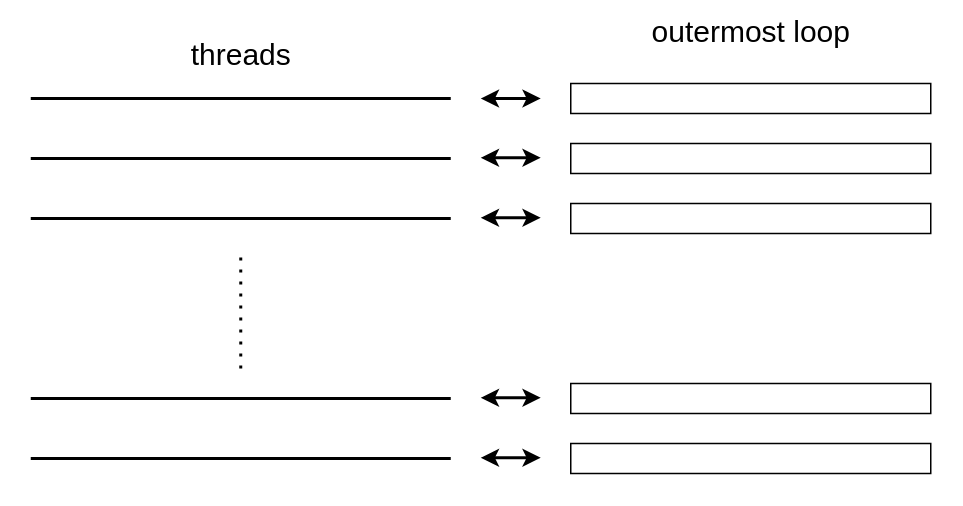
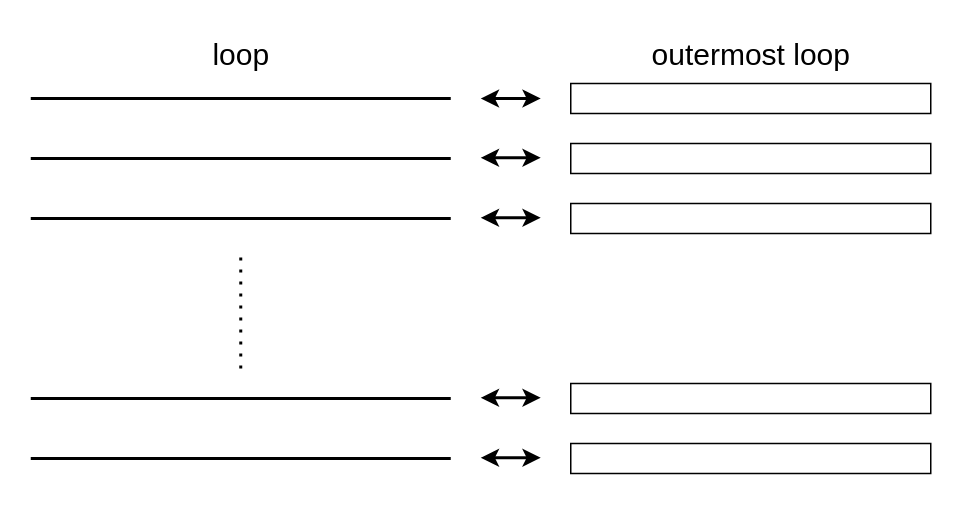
- <mxCell id="19" value="outermost loop" style="text;html=1;align=center;verticalAlign=middle;resizable=0;points=[];autosize=1;strokeColor=none;fillColor=none;fontSize=20;" vertex="1" parent="1"><mxGeometry x="425" y="5" width="150" height="30" as="geometry" /></mxCell>
+ <mxCell id="19" value="outermost loop" style="text;html=1;align=center;verticalAlign=middle;resizable=0;points=[];autosize=1;strokeColor=none;fillColor=none;fontSize=20;" vertex="1" parent="1"><mxGeometry x="425" y="20" width="150" height="30" as="geometry" /></mxCell>
- <mxCell id="18" value="&lt;font style=&quot;font-size: 20px;&quot;&gt;threads&lt;/font&gt;" style="text;html=1;align=center;verticalAlign=middle;resizable=0;points=[];autosize=1;strokeColor=none;fillColor=none;" vertex="1" parent="1"><mxGeometry x="120" y="25" width="80" height="20" as="geometry" /></mxCell>
+ <mxCell id="18" value="&lt;font style=&quot;font-size: 20px;&quot;&gt;loop&lt;/font&gt;" style="text;html=1;align=center;verticalAlign=middle;resizable=0;points=[];autosize=1;strokeColor=none;fillColor=none;" vertex="1" parent="1"><mxGeometry x="120" y="25" width="80" height="20" as="geometry" /></mxCell>
